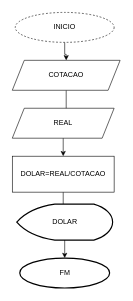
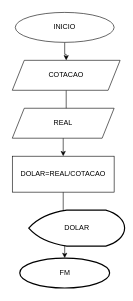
- <mxCell id="3" value="INICIO" style="ellipse;whiteSpace=wrap;html=1;dashed=1;" vertex="1" parent="1"><mxGeometry x="25" y="20" width="165" height="50" as="geometry" /></mxCell>
+ <mxCell id="3" value="INICIO" style="ellipse;whiteSpace=wrap;html=1;" vertex="1" parent="1"><mxGeometry x="25" y="20" width="165" height="50" as="geometry" /></mxCell>
- <mxCell id="9" value="&lt;font style=&quot;vertical-align: inherit&quot;&gt;&lt;font style=&quot;vertical-align: inherit&quot;&gt;DOLAR&lt;/font&gt;&lt;/font&gt;" style="strokeWidth=2;html=1;shape=mxgraph.flowchart.display;whiteSpace=wrap;" vertex="1" parent="1"><mxGeometry x="27.5" y="340" width="160" height="60" as="geometry" /></mxCell>
+ <mxCell id="9" value="&lt;font style=&quot;vertical-align: inherit&quot;&gt;&lt;font style=&quot;vertical-align: inherit&quot;&gt;DOLAR&lt;/font&gt;&lt;/font&gt;" style="strokeWidth=2;html=1;shape=mxgraph.flowchart.display;whiteSpace=wrap;" vertex="1" parent="1"><mxGeometry x="47.5" y="350" width="160" height="60" as="geometry" /></mxCell>
